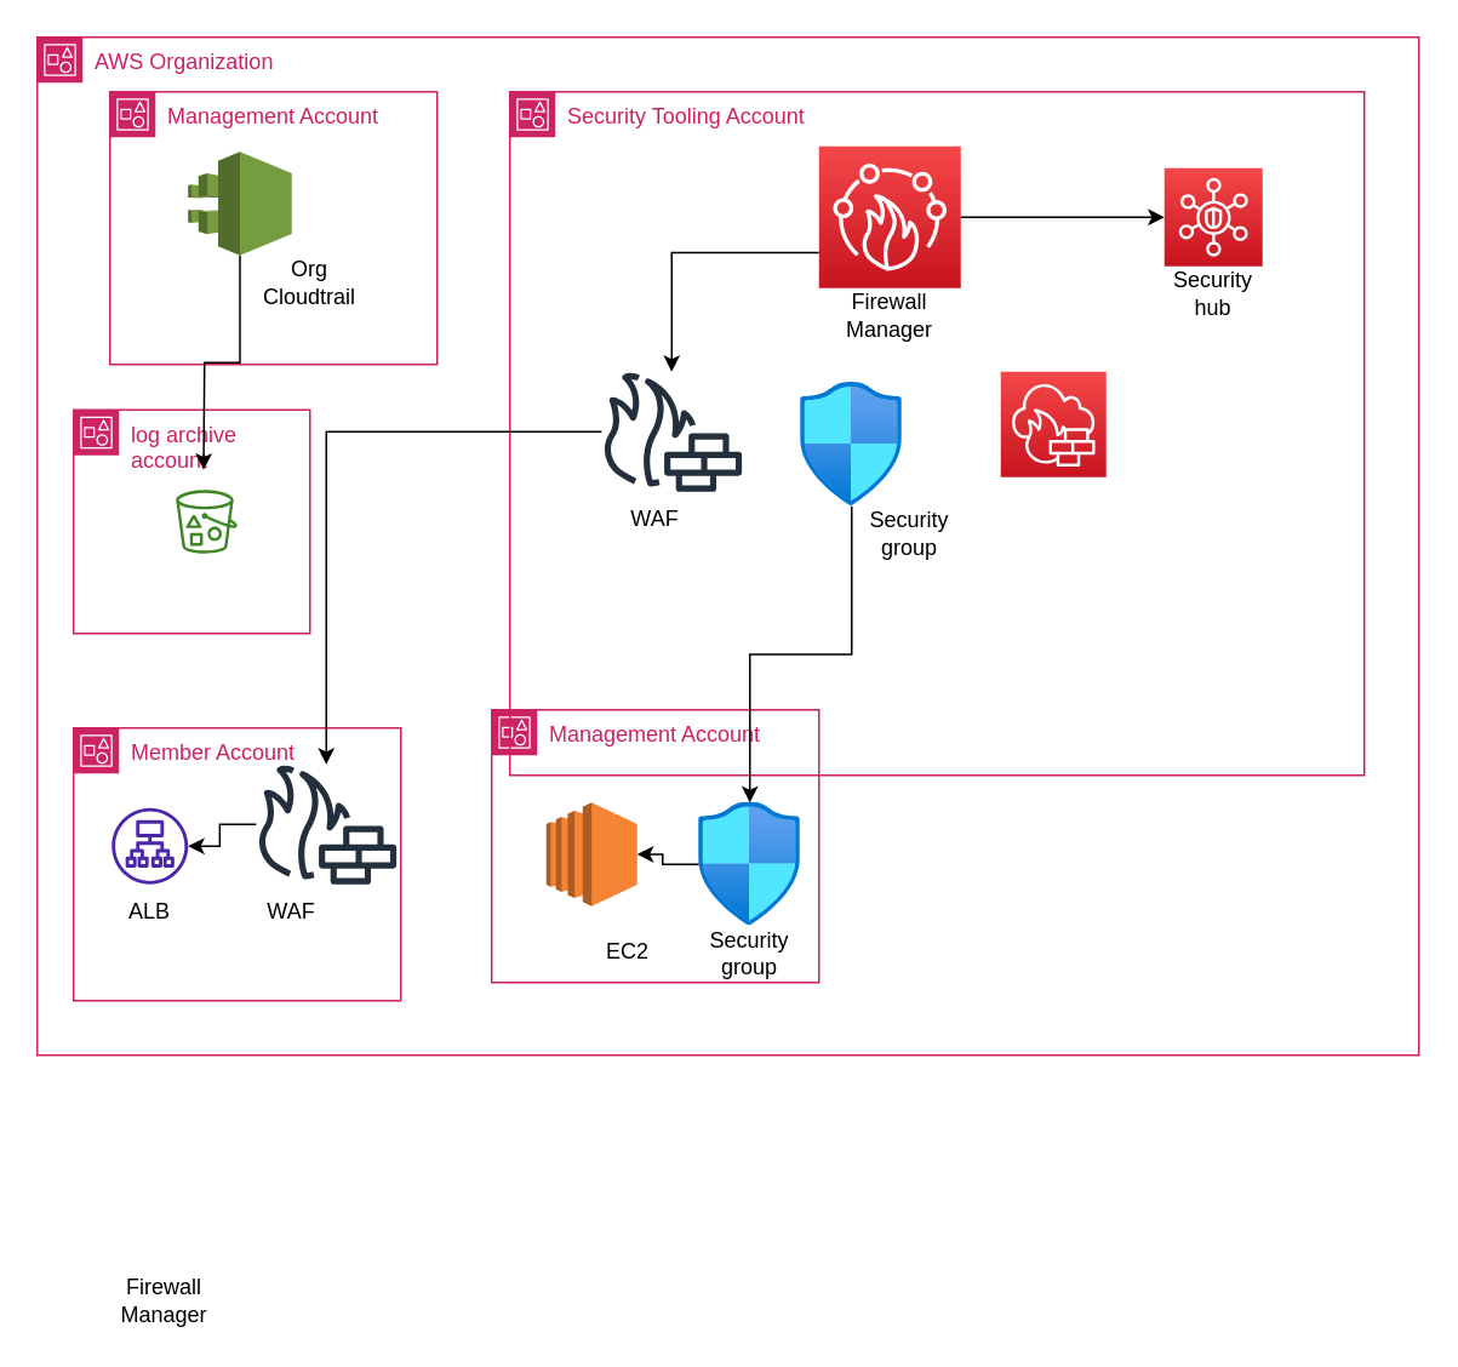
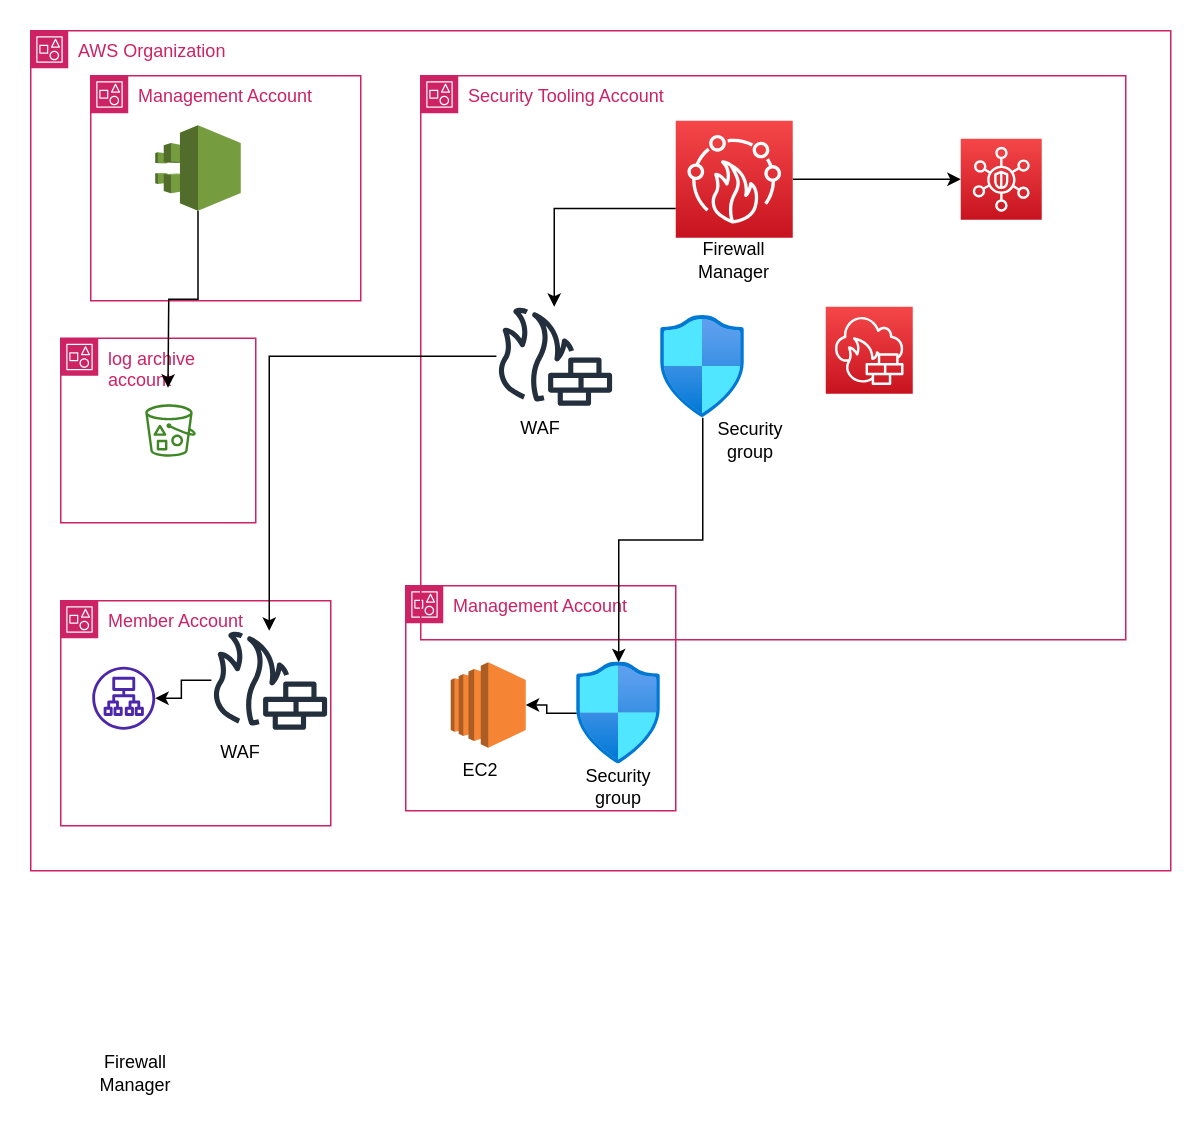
- <mxCell id="5" value="Org Cloudtrail" style="text;html=1;strokeColor=none;fillColor=none;align=center;verticalAlign=middle;whiteSpace=wrap;rounded=0;" vertex="1" parent="3"><mxGeometry x="80" y="90" width="60" height="30" as="geometry" /></mxCell>
- <mxCell id="12" value="Security hub" style="text;html=1;strokeColor=none;fillColor=none;align=center;verticalAlign=middle;whiteSpace=wrap;rounded=0;" vertex="1" parent="6"><mxGeometry x="357" y="96" width="60" height="30" as="geometry" /></mxCell>
- <mxCell id="23" value="ALB" style="text;html=1;strokeColor=none;fillColor=none;align=center;verticalAlign=middle;whiteSpace=wrap;rounded=0;" vertex="1" parent="18"><mxGeometry x="12" y="86" width="60" height="30" as="geometry" /></mxCell>
- <mxCell id="29" value="EC2" style="text;html=1;strokeColor=none;fillColor=none;align=center;verticalAlign=middle;whiteSpace=wrap;rounded=0;" vertex="1" parent="25"><mxGeometry x="45" y="118" width="60" height="30" as="geometry" /></mxCell>
+ <mxCell id="29" value="EC2" style="text;html=1;strokeColor=none;fillColor=none;align=center;verticalAlign=middle;whiteSpace=wrap;rounded=0;" vertex="1" parent="25"><mxGeometry x="20" y="108" width="60" height="30" as="geometry" /></mxCell>
